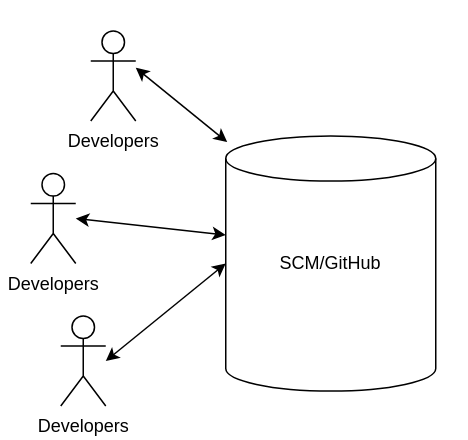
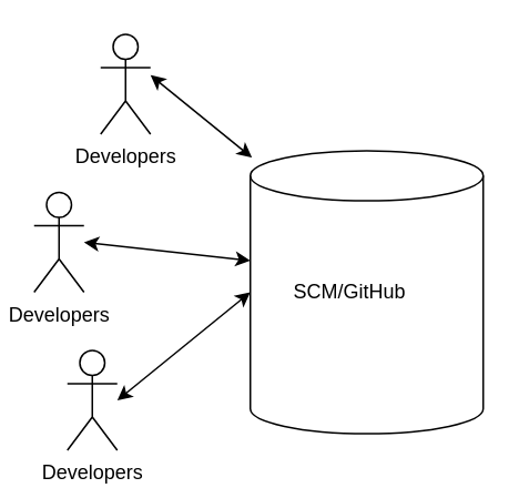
- <mxCell id="4" value="SCM/GitHub" style="text;html=1;align=center;verticalAlign=middle;whiteSpace=wrap;rounded=0;" parent="1" vertex="1"><mxGeometry x="190" y="160" width="60" height="30" as="geometry" /></mxCell>
+ <mxCell id="4" value="SCM/GitHub" style="text;html=1;align=center;verticalAlign=middle;whiteSpace=wrap;rounded=0;" parent="1" vertex="1"><mxGeometry x="180" y="160" width="60" height="30" as="geometry" /></mxCell>
